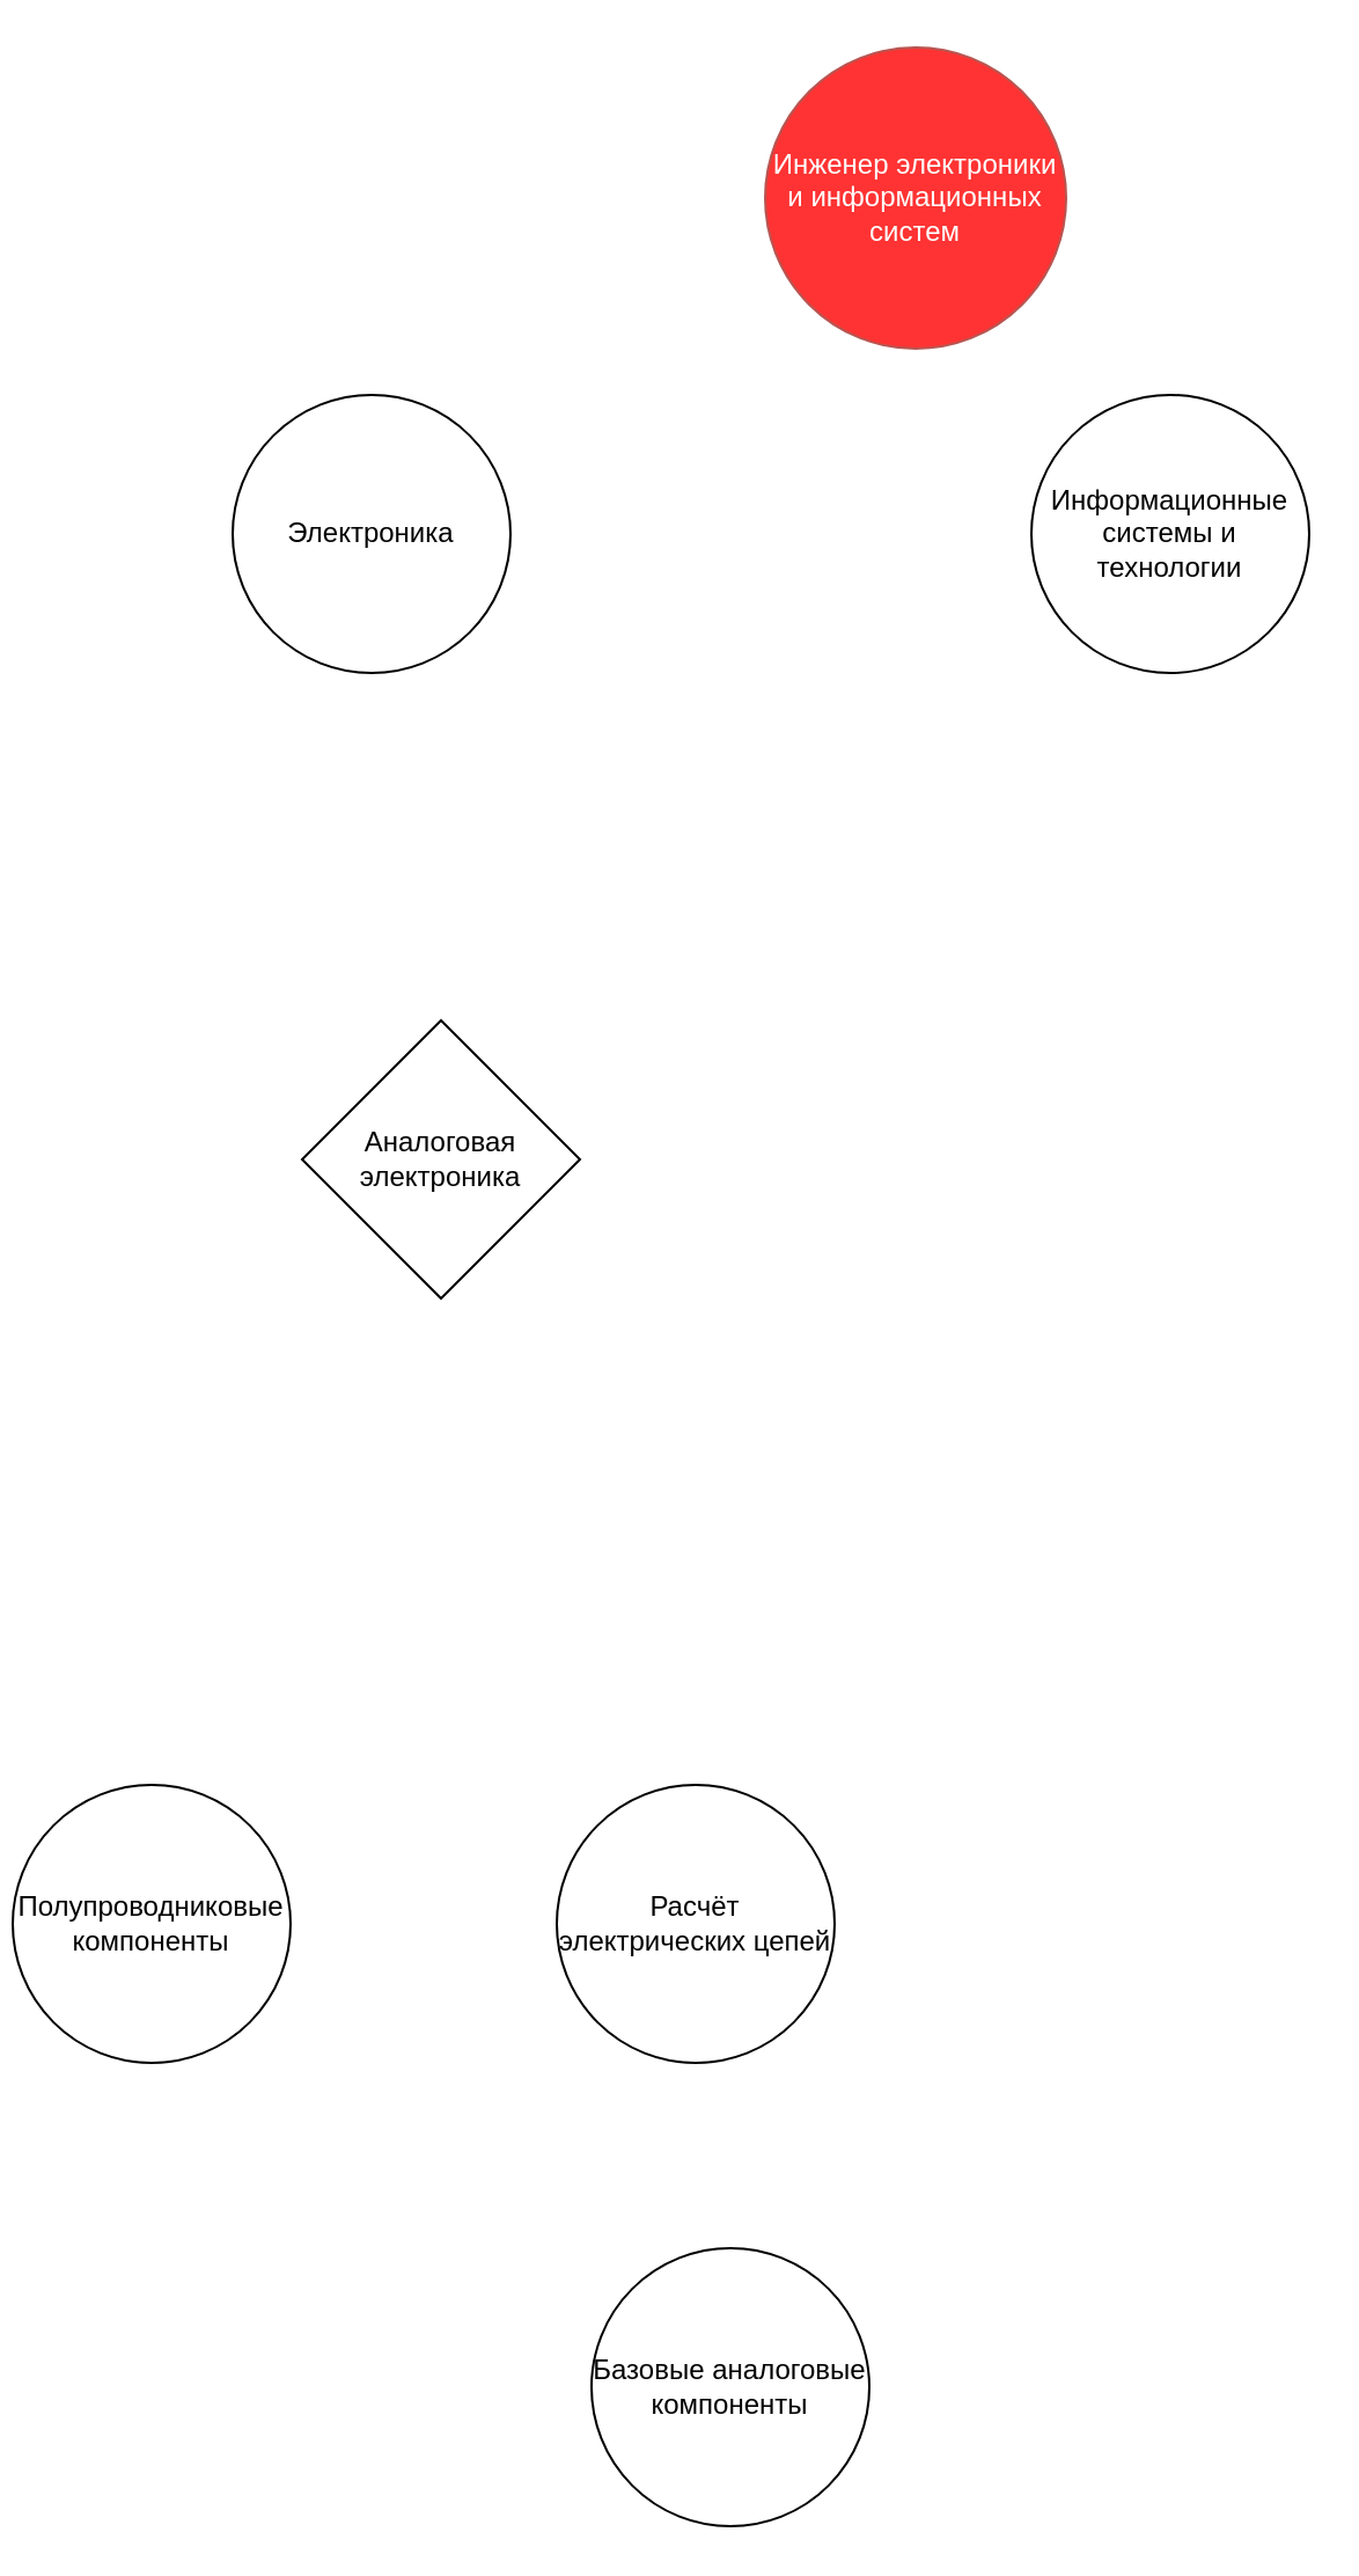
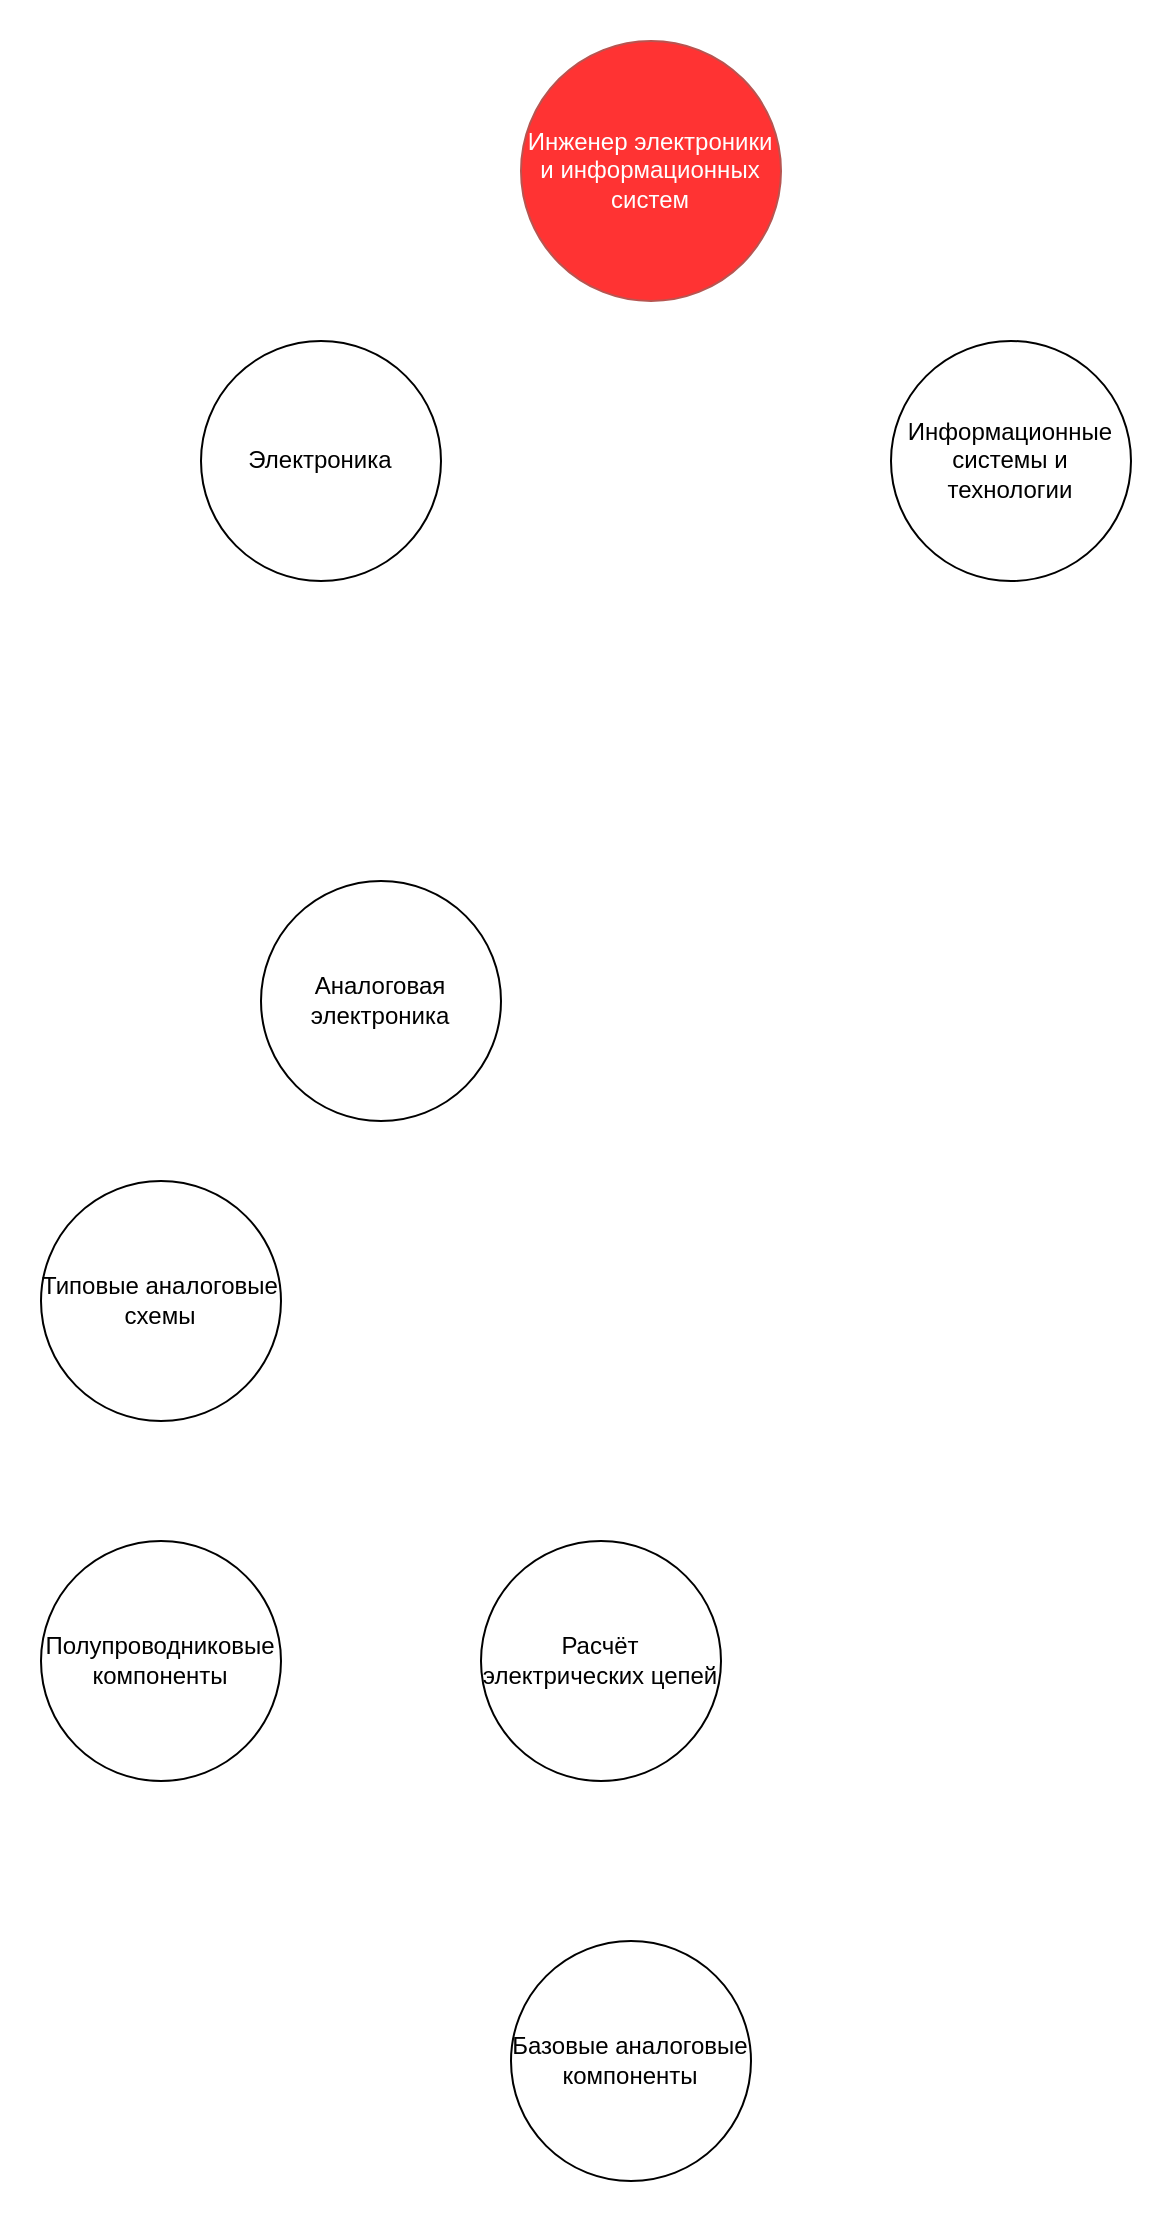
- <mxCell id="2" value="Инженер электроники и информационных систем" style="ellipse;whiteSpace=wrap;html=1;aspect=fixed;fillColor=#FF3333;strokeColor=#b85450;fontColor=#FFFFFF;" parent="1" vertex="1"><mxGeometry x="330" y="20" width="130" height="130" as="geometry" /></mxCell>
+ <mxCell id="2" value="Инженер электроники и информационных систем" style="ellipse;whiteSpace=wrap;html=1;aspect=fixed;fillColor=#FF3333;strokeColor=#b85450;fontColor=#FFFFFF;" parent="1" vertex="1"><mxGeometry x="260" y="20" width="130" height="130" as="geometry" /></mxCell>
- <mxCell id="7" value="Аналоговая электроника" style="rhombus;whiteSpace=wrap;html=1;aspect=fixed;" vertex="1" parent="1"><mxGeometry y="440" width="120" height="120" as="geometry" x="130" /></mxCell>
+ <mxCell id="7" value="Аналоговая электроника" style="ellipse;whiteSpace=wrap;html=1;aspect=fixed;" vertex="1" parent="1"><mxGeometry y="440" width="120" height="120" as="geometry" x="130" /></mxCell>
+ <mxCell id="5" value="Типовые аналоговые схемы" style="ellipse;whiteSpace=wrap;html=1;aspect=fixed;" vertex="1" parent="1"><mxGeometry x="20" y="590" width="120" height="120" as="geometry" /></mxCell>
- <mxCell id="9" value="Полупроводниковые компоненты" style="ellipse;whiteSpace=wrap;html=1;aspect=fixed;" vertex="1" parent="1"><mxGeometry x="5" y="770" width="120" height="120" as="geometry" /></mxCell>
+ <mxCell id="9" value="Полупроводниковые компоненты" style="ellipse;whiteSpace=wrap;html=1;aspect=fixed;" vertex="1" parent="1"><mxGeometry x="20" y="770" width="120" height="120" as="geometry" /></mxCell>
